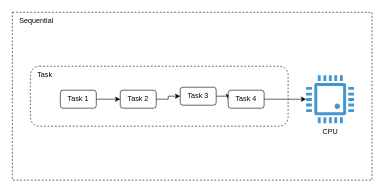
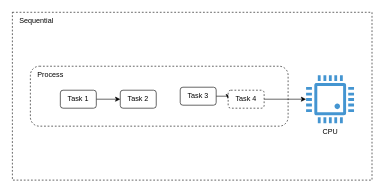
- <mxCell id="3" value="Task" style="rounded=1;whiteSpace=wrap;html=1;align=left;verticalAlign=top;spacingLeft=10;fillColor=none;dashed=1;" parent="1" vertex="1"><mxGeometry x="50" y="110" width="430" height="100" as="geometry" /></mxCell>
+ <mxCell id="3" value="Process" style="rounded=1;whiteSpace=wrap;html=1;align=left;verticalAlign=top;spacingLeft=10;fillColor=none;dashed=1;" parent="1" vertex="1"><mxGeometry x="50" y="110" width="430" height="100" as="geometry" /></mxCell>
- <mxCell id="7" style="edgeStyle=orthogonalEdgeStyle;rounded=0;orthogonalLoop=1;jettySize=auto;html=1;" parent="1" source="8" target="10" edge="1"><mxGeometry relative="1" as="geometry" /></mxCell>
- <mxCell id="12" value="Task 4" style="rounded=1;whiteSpace=wrap;html=1;" parent="1" vertex="1"><mxGeometry x="380" y="150" width="60" height="30" as="geometry" /></mxCell>
+ <mxCell id="12" value="Task 4" style="rounded=1;whiteSpace=wrap;html=1;dashed=1;" parent="1" vertex="1"><mxGeometry x="380" y="150" width="60" height="30" as="geometry" /></mxCell>
